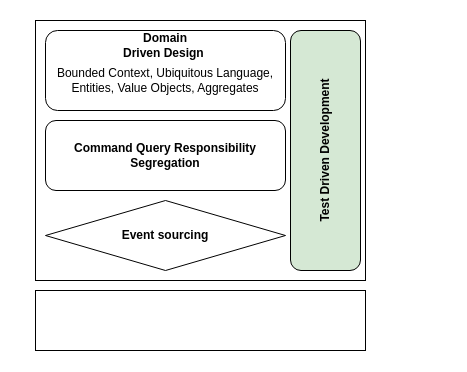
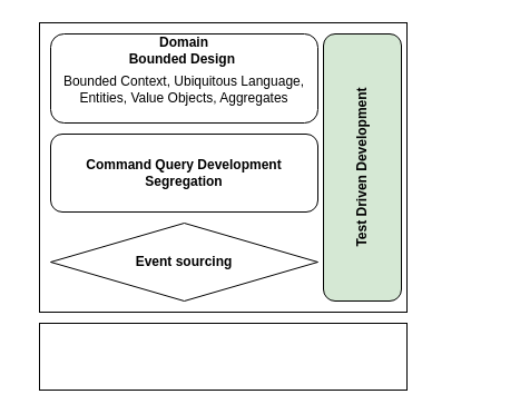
- <mxCell id="4" value="&lt;b&gt;Domain&lt;br/&gt;Driven Design&amp;nbsp;&lt;/b&gt;" style="text;html=1;strokeColor=none;fillColor=none;align=center;verticalAlign=middle;whiteSpace=wrap;rounded=0;" vertex="1" parent="1"><mxGeometry x="20" y="30" width="290" height="30" as="geometry" /></mxCell>
+ <mxCell id="4" value="&lt;b&gt;Domain&lt;br/&gt;Bounded Design&amp;nbsp;&lt;/b&gt;" style="text;html=1;strokeColor=none;fillColor=none;align=center;verticalAlign=middle;whiteSpace=wrap;rounded=0;" vertex="1" parent="1"><mxGeometry x="20" y="30" width="290" height="30" as="geometry" /></mxCell>
- <mxCell id="6" value="&lt;b&gt;Command Query Responsibility Segregation&lt;/b&gt;" style="rounded=1;whiteSpace=wrap;html=1;" vertex="1" parent="1"><mxGeometry x="45" y="120" width="240" height="70" as="geometry" /></mxCell>
+ <mxCell id="6" value="&lt;b&gt;Command Query Development Segregation&lt;/b&gt;" style="rounded=1;whiteSpace=wrap;html=1;" vertex="1" parent="1"><mxGeometry x="45" y="120" width="240" height="70" as="geometry" /></mxCell>
